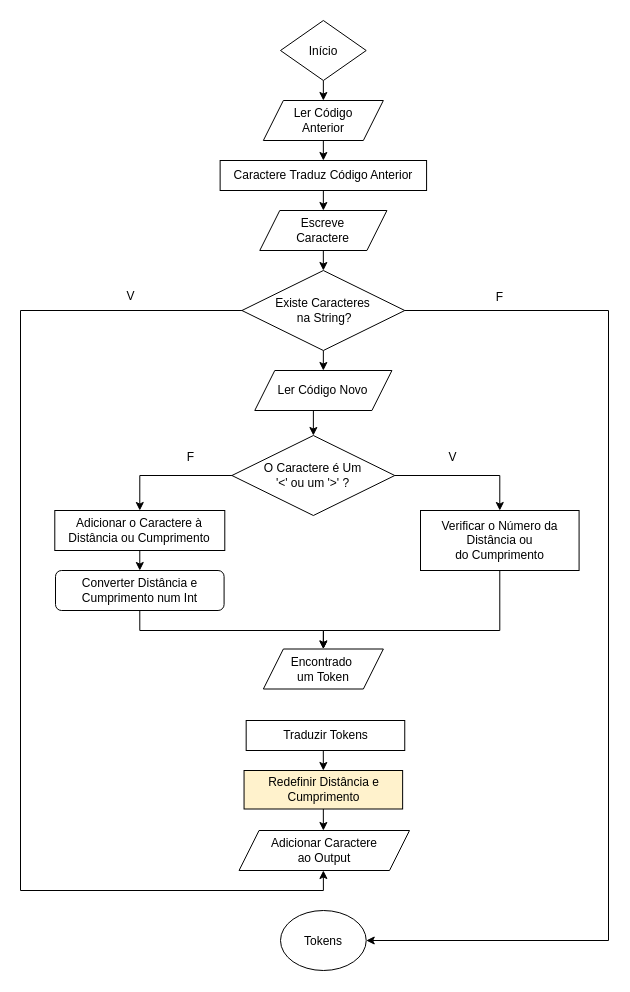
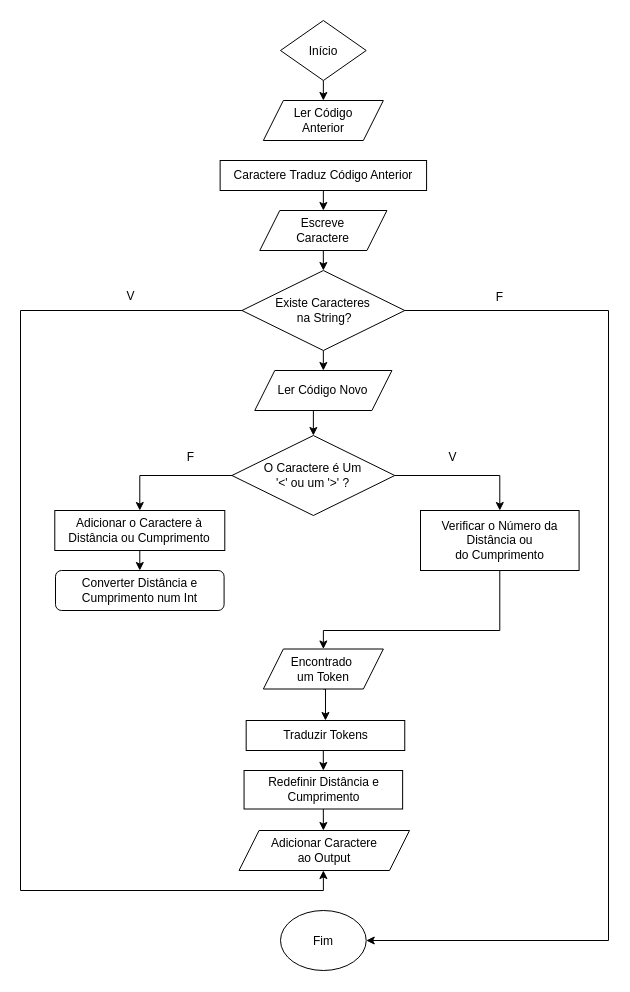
- <mxCell id="4" style="edgeStyle=orthogonalEdgeStyle;rounded=0;orthogonalLoop=1;jettySize=auto;html=1;exitX=0.5;exitY=1;exitDx=0;exitDy=0;entryX=0.5;entryY=0;entryDx=0;entryDy=0;fontSize=12.0;" edge="1" parent="1" source="5" target="7"><mxGeometry relative="1" as="geometry" /></mxCell>
- <mxCell id="23" style="edgeStyle=orthogonalEdgeStyle;rounded=0;orthogonalLoop=1;jettySize=auto;html=1;exitX=0.5;exitY=1;exitDx=0;exitDy=0;entryX=0.5;entryY=0;entryDx=0;entryDy=0;fontSize=12.0;" edge="1" parent="1" source="24" target="26"><mxGeometry relative="1" as="geometry"><Array as="points"><mxPoint x="139" y="630" /><mxPoint x="323" y="630" /></Array></mxGeometry></mxCell>
+ <mxCell id="25" style="edgeStyle=orthogonalEdgeStyle;rounded=0;orthogonalLoop=1;jettySize=auto;html=1;exitX=0.5;exitY=1;exitDx=0;exitDy=0;entryX=0.5;entryY=0;entryDx=0;entryDy=0;fontSize=12.0;" edge="1" parent="1" source="26" target="28"><mxGeometry relative="1" as="geometry" /></mxCell>
- <mxCell id="30" value="&lt;span&gt;Redefinir Distância e Cumprimento&lt;/span&gt;" style="rounded=0;whiteSpace=wrap;html=1;fontSize=12.0;fillColor=#fff2cc;" vertex="1" parent="1"><mxGeometry x="243.55" y="770" width="158.58" height="38.5" as="geometry" /></mxCell>
+ <mxCell id="30" value="&lt;span&gt;Redefinir Distância e Cumprimento&lt;/span&gt;" style="rounded=0;whiteSpace=wrap;html=1;fontSize=12.0;" vertex="1" parent="1"><mxGeometry x="243.55" y="770" width="158.58" height="38.5" as="geometry" /></mxCell>
- <mxCell id="31" value="&lt;font style=&quot;font-size: 12px&quot;&gt;Tokens&lt;/font&gt;" style="ellipse;whiteSpace=wrap;html=1;fontSize=14;" vertex="1" parent="1"><mxGeometry x="280" y="910" width="85.71" height="60" as="geometry" /></mxCell>
+ <mxCell id="31" value="&lt;font style=&quot;font-size: 12px&quot;&gt;Fim&lt;/font&gt;" style="ellipse;whiteSpace=wrap;html=1;fontSize=14;" vertex="1" parent="1"><mxGeometry x="280" y="910" width="85.71" height="60" as="geometry" /></mxCell>
